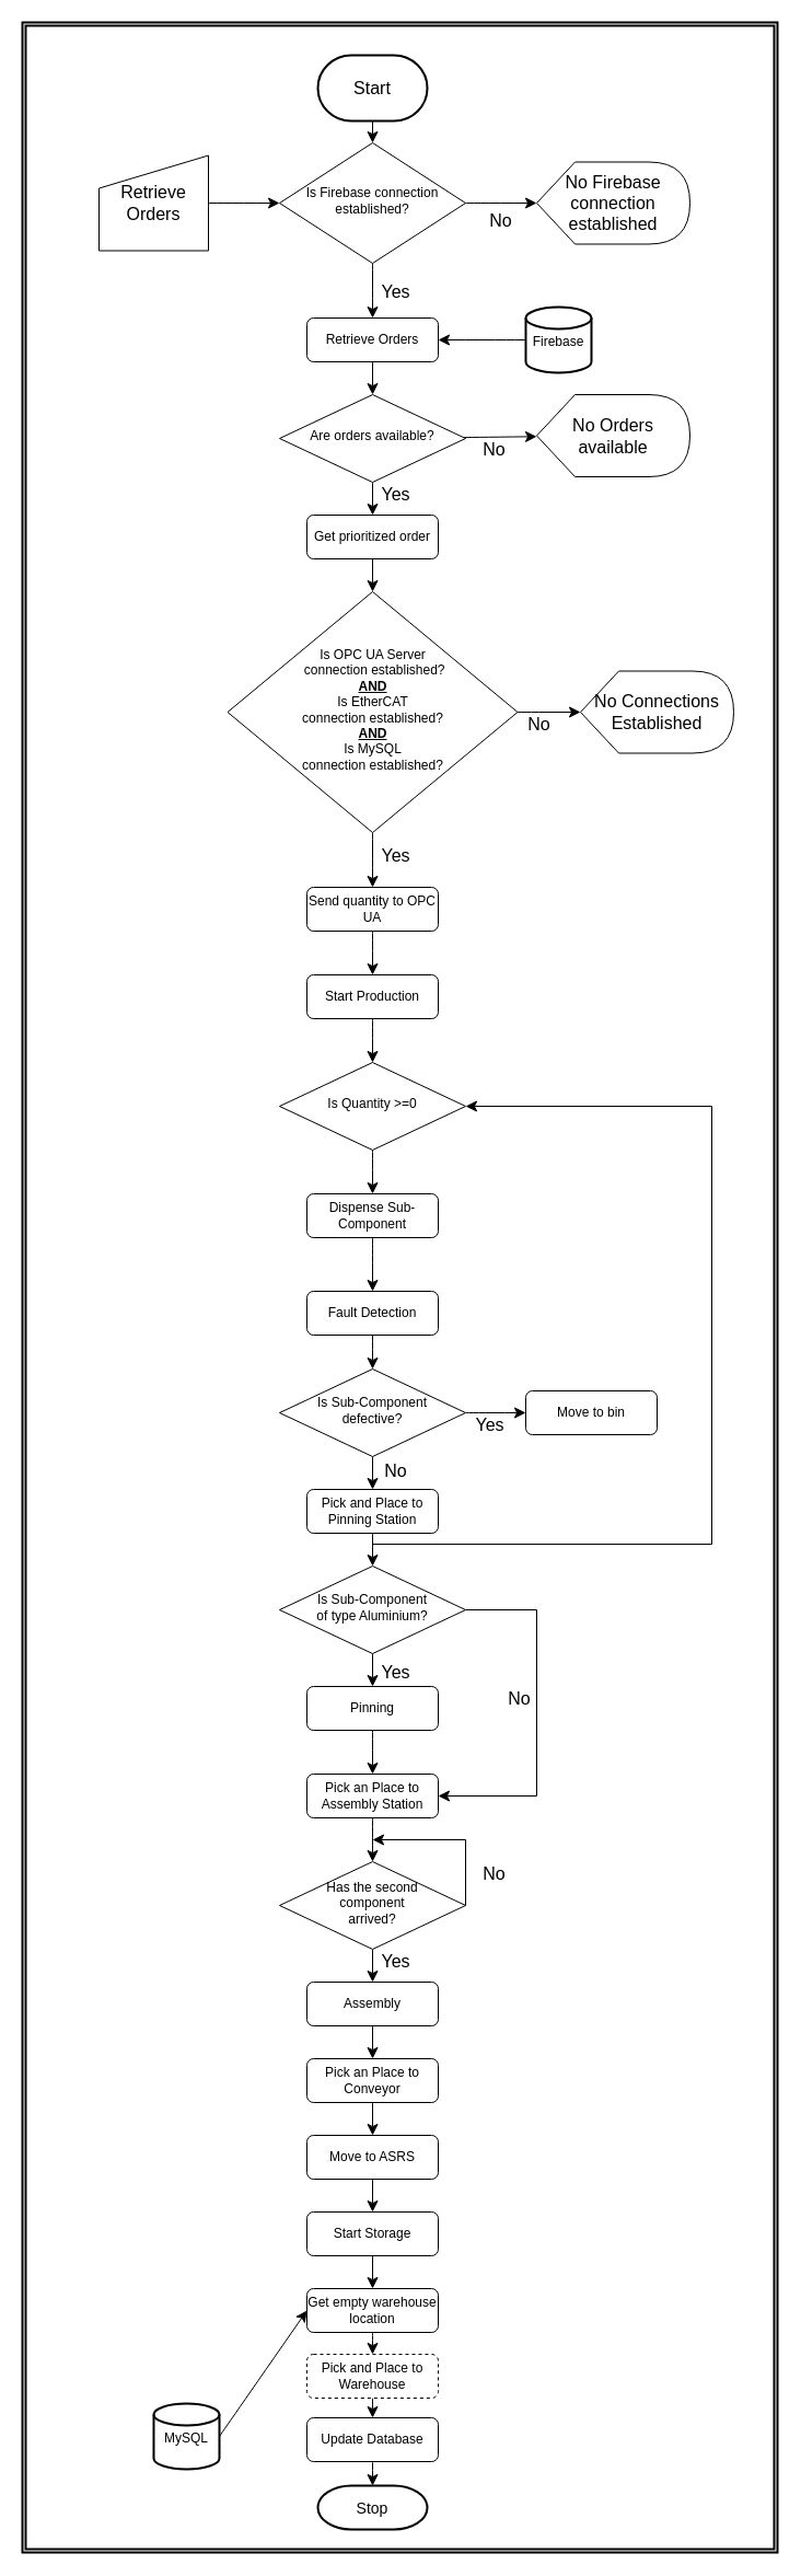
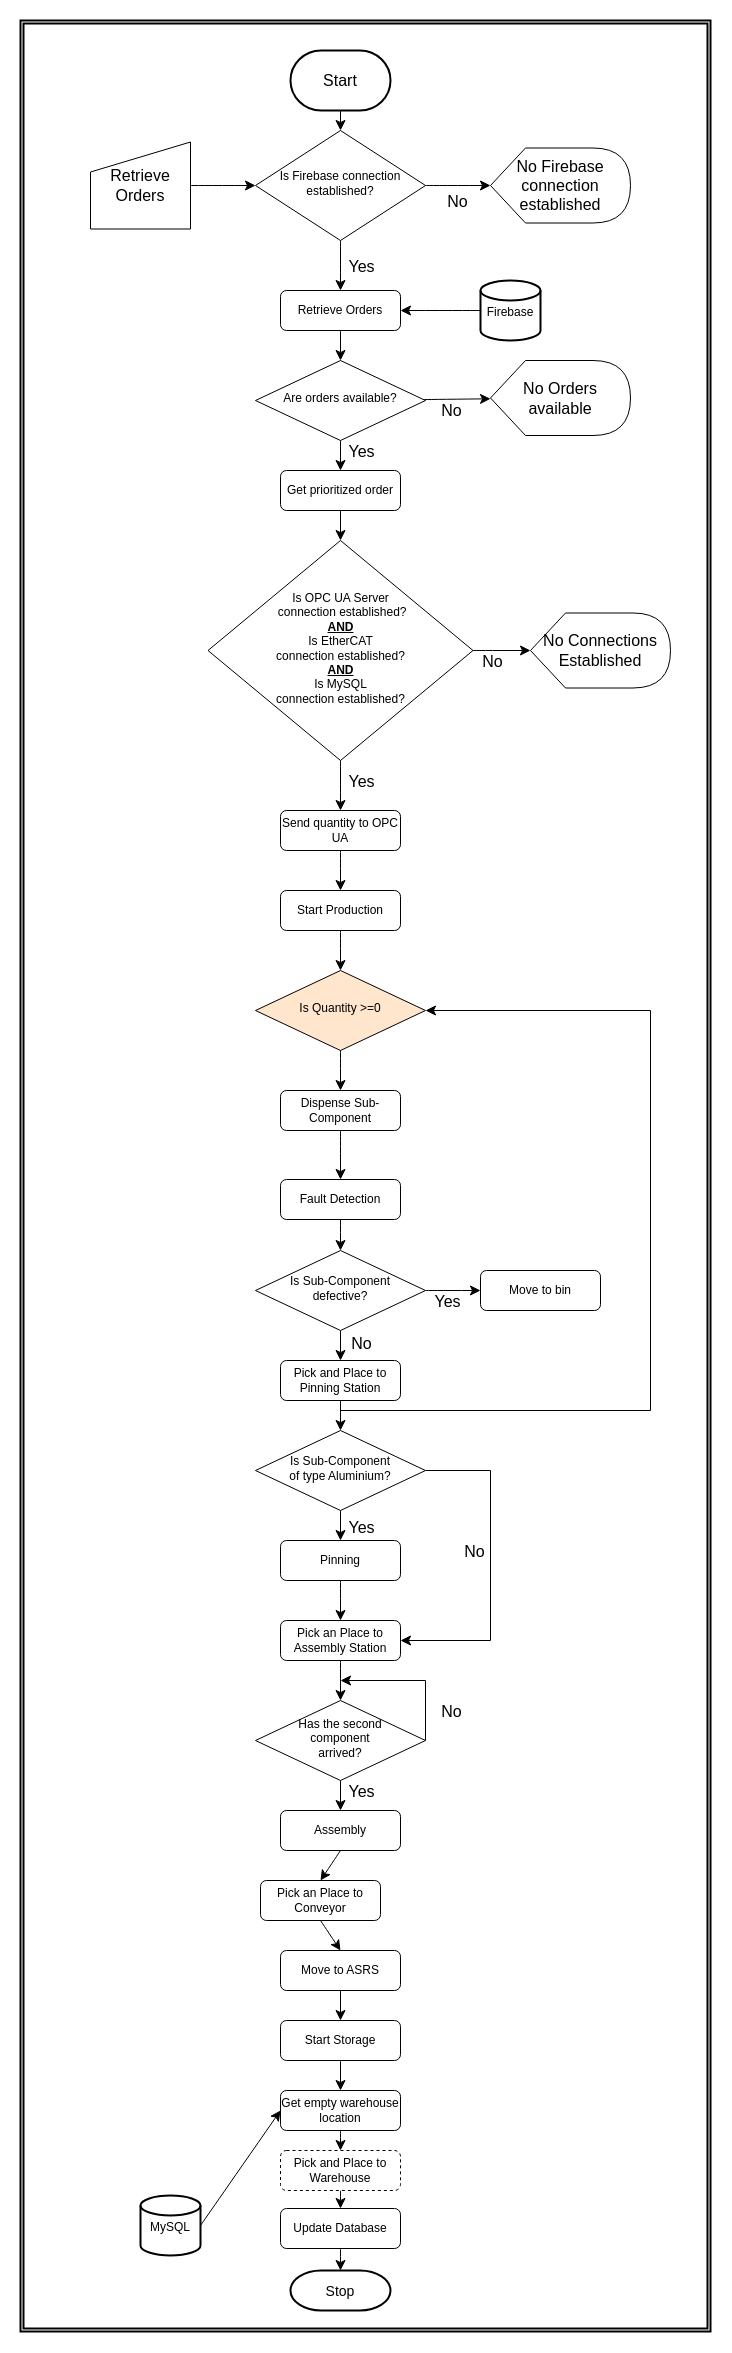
- <mxCell id="4" value="Is Quantity &amp;gt;=0" style="rhombus;whiteSpace=wrap;html=1;shadow=0;fontFamily=Helvetica;fontSize=12;align=center;strokeWidth=1;spacing=6;spacingTop=-4;" vertex="1" parent="1"><mxGeometry x="255" y="970" width="170" height="80" as="geometry" /></mxCell>
+ <mxCell id="4" value="Is Quantity &amp;gt;=0" style="rhombus;whiteSpace=wrap;html=1;shadow=0;fontFamily=Helvetica;fontSize=12;align=center;strokeWidth=1;spacing=6;spacingTop=-4;fillColor=#ffe6cc;" vertex="1" parent="1"><mxGeometry x="255" y="970" width="170" height="80" as="geometry" /></mxCell>
- <mxCell id="34" value="Pick an Place to Conveyor" style="rounded=1;whiteSpace=wrap;html=1;fontSize=12;glass=0;strokeWidth=1;shadow=0;" vertex="1" parent="1"><mxGeometry x="280" y="1880" width="120" height="40" as="geometry" /></mxCell>
+ <mxCell id="34" value="Pick an Place to Conveyor" style="rounded=1;whiteSpace=wrap;html=1;fontSize=12;glass=0;strokeWidth=1;shadow=0;" vertex="1" parent="1"><mxGeometry x="260" y="1880" width="120" height="40" as="geometry" /></mxCell>
